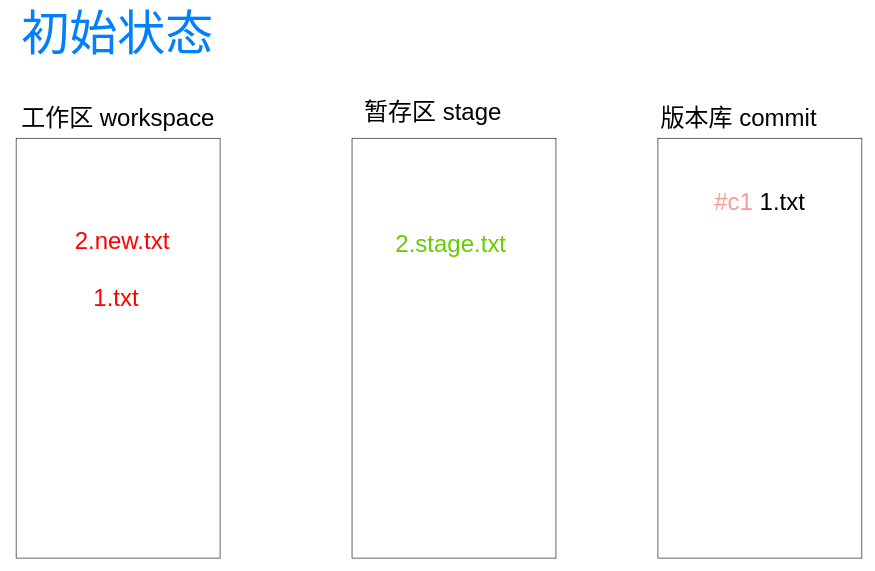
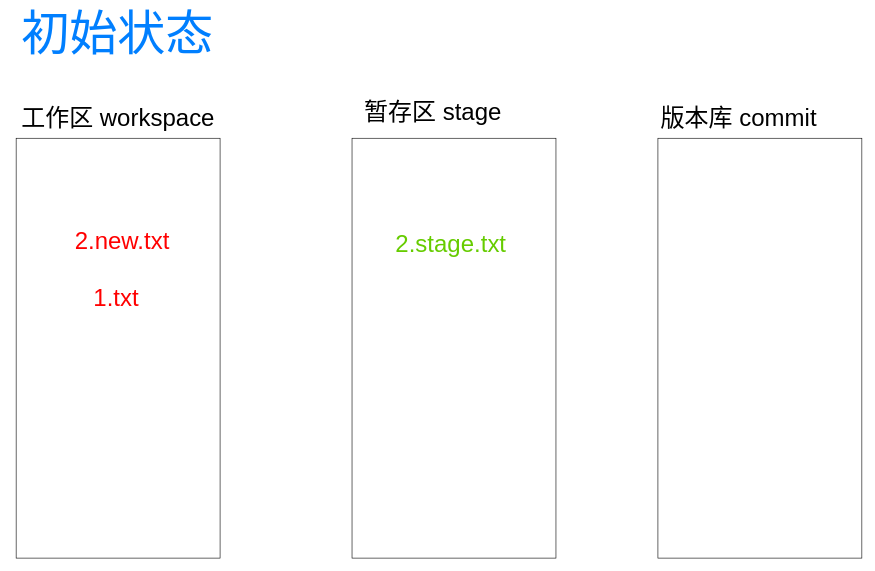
- <mxCell id="8" value="&lt;font style=&quot;&quot;&gt;&lt;font style=&quot;font-size: 40px;&quot;&gt;&lt;font color=&quot;#ff9999&quot;&gt;#c1&lt;/font&gt; 1.txt&lt;/font&gt;&lt;br&gt;&lt;/font&gt;" style="text;strokeColor=none;align=center;fillColor=none;html=1;verticalAlign=middle;whiteSpace=wrap;rounded=0;" vertex="1" parent="1"><mxGeometry x="1171" y="320" width="190" height="30" as="geometry" /></mxCell>
